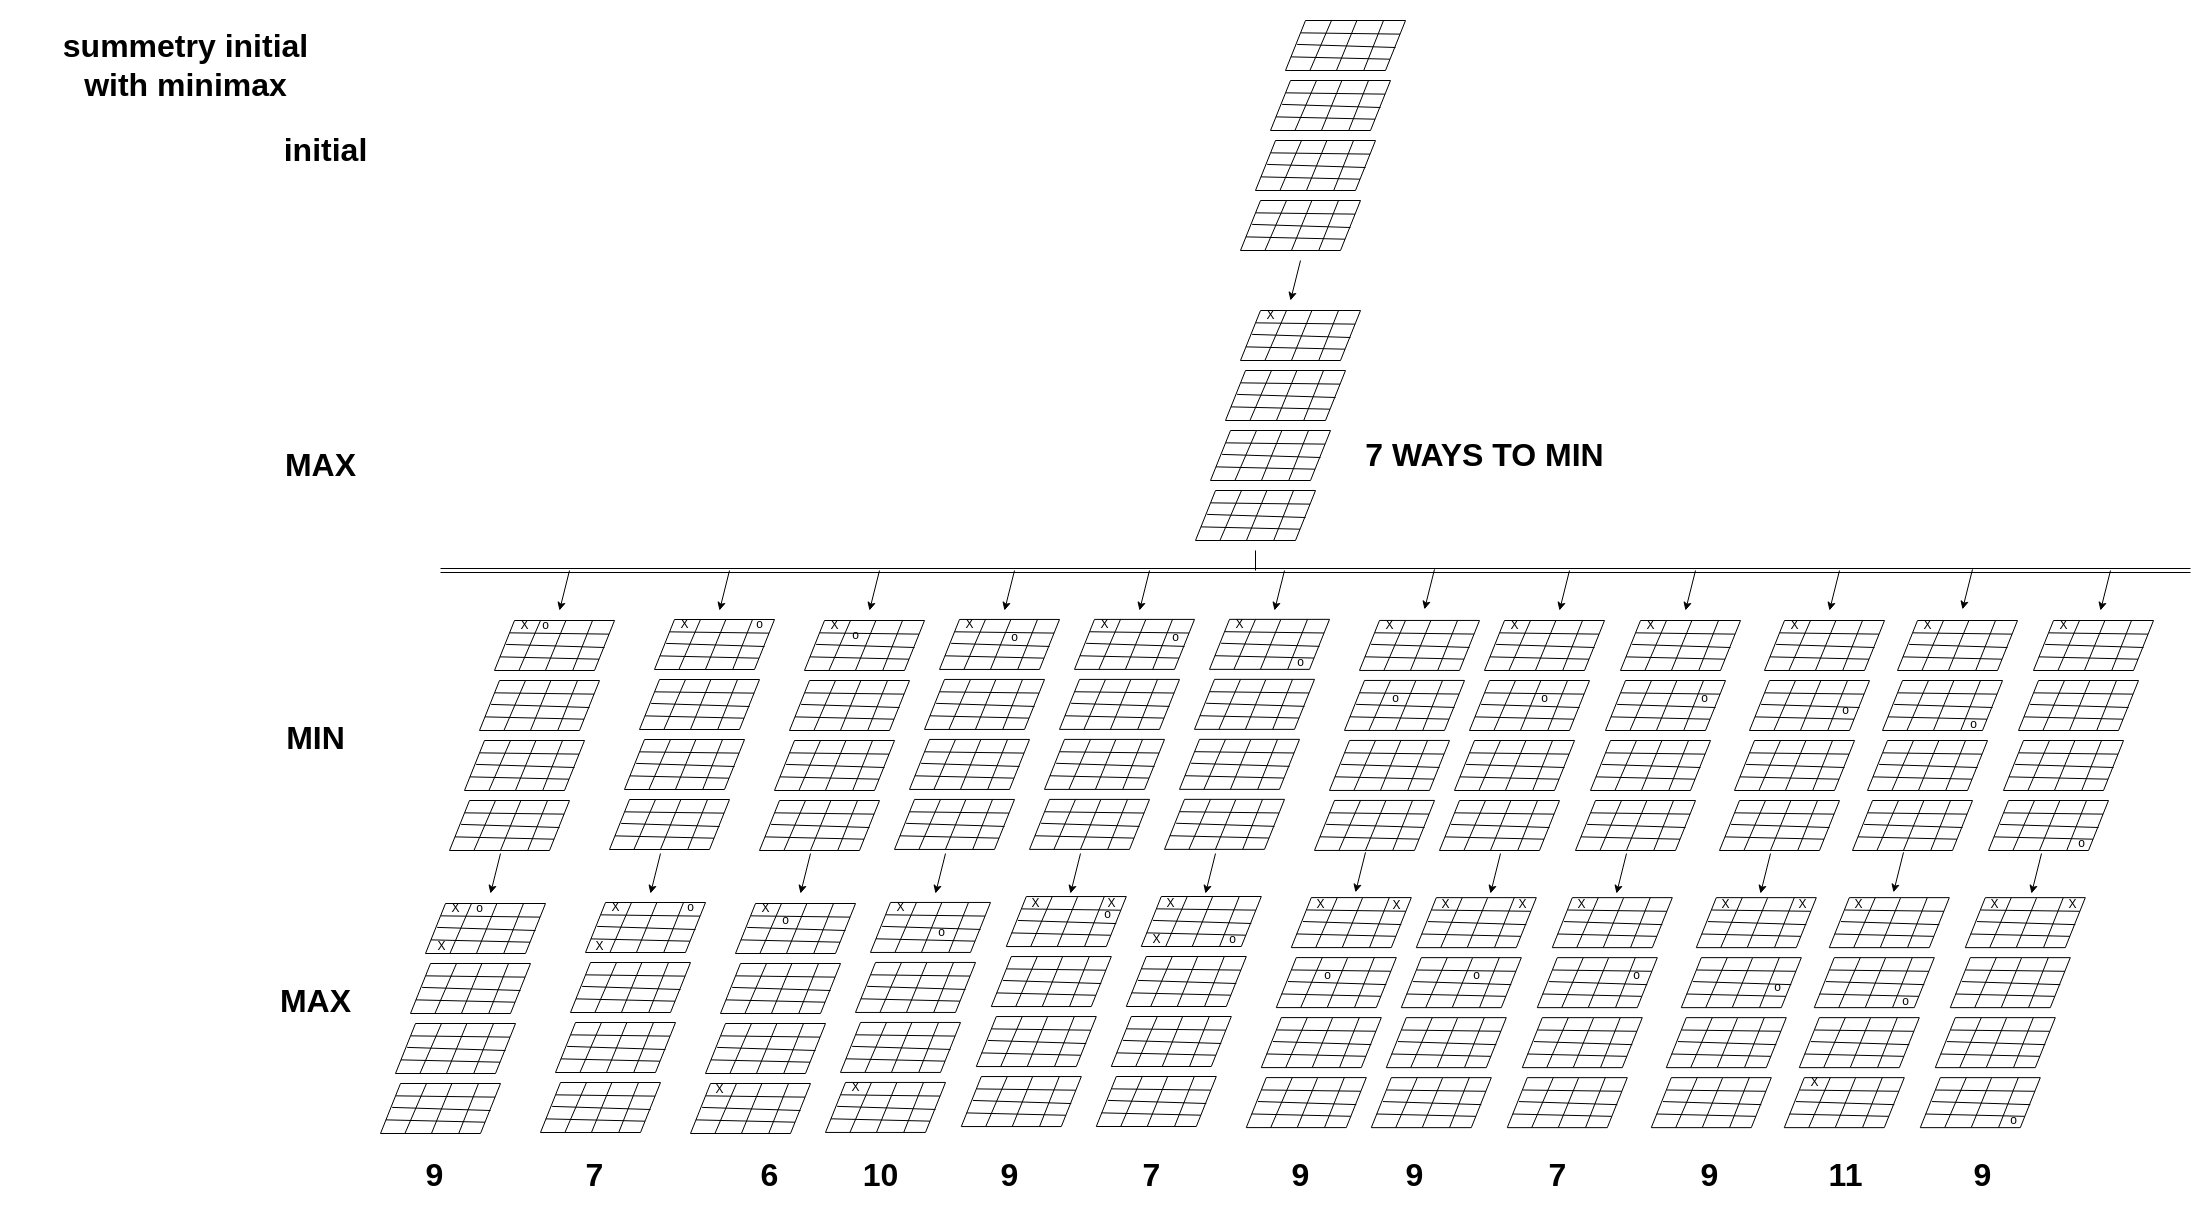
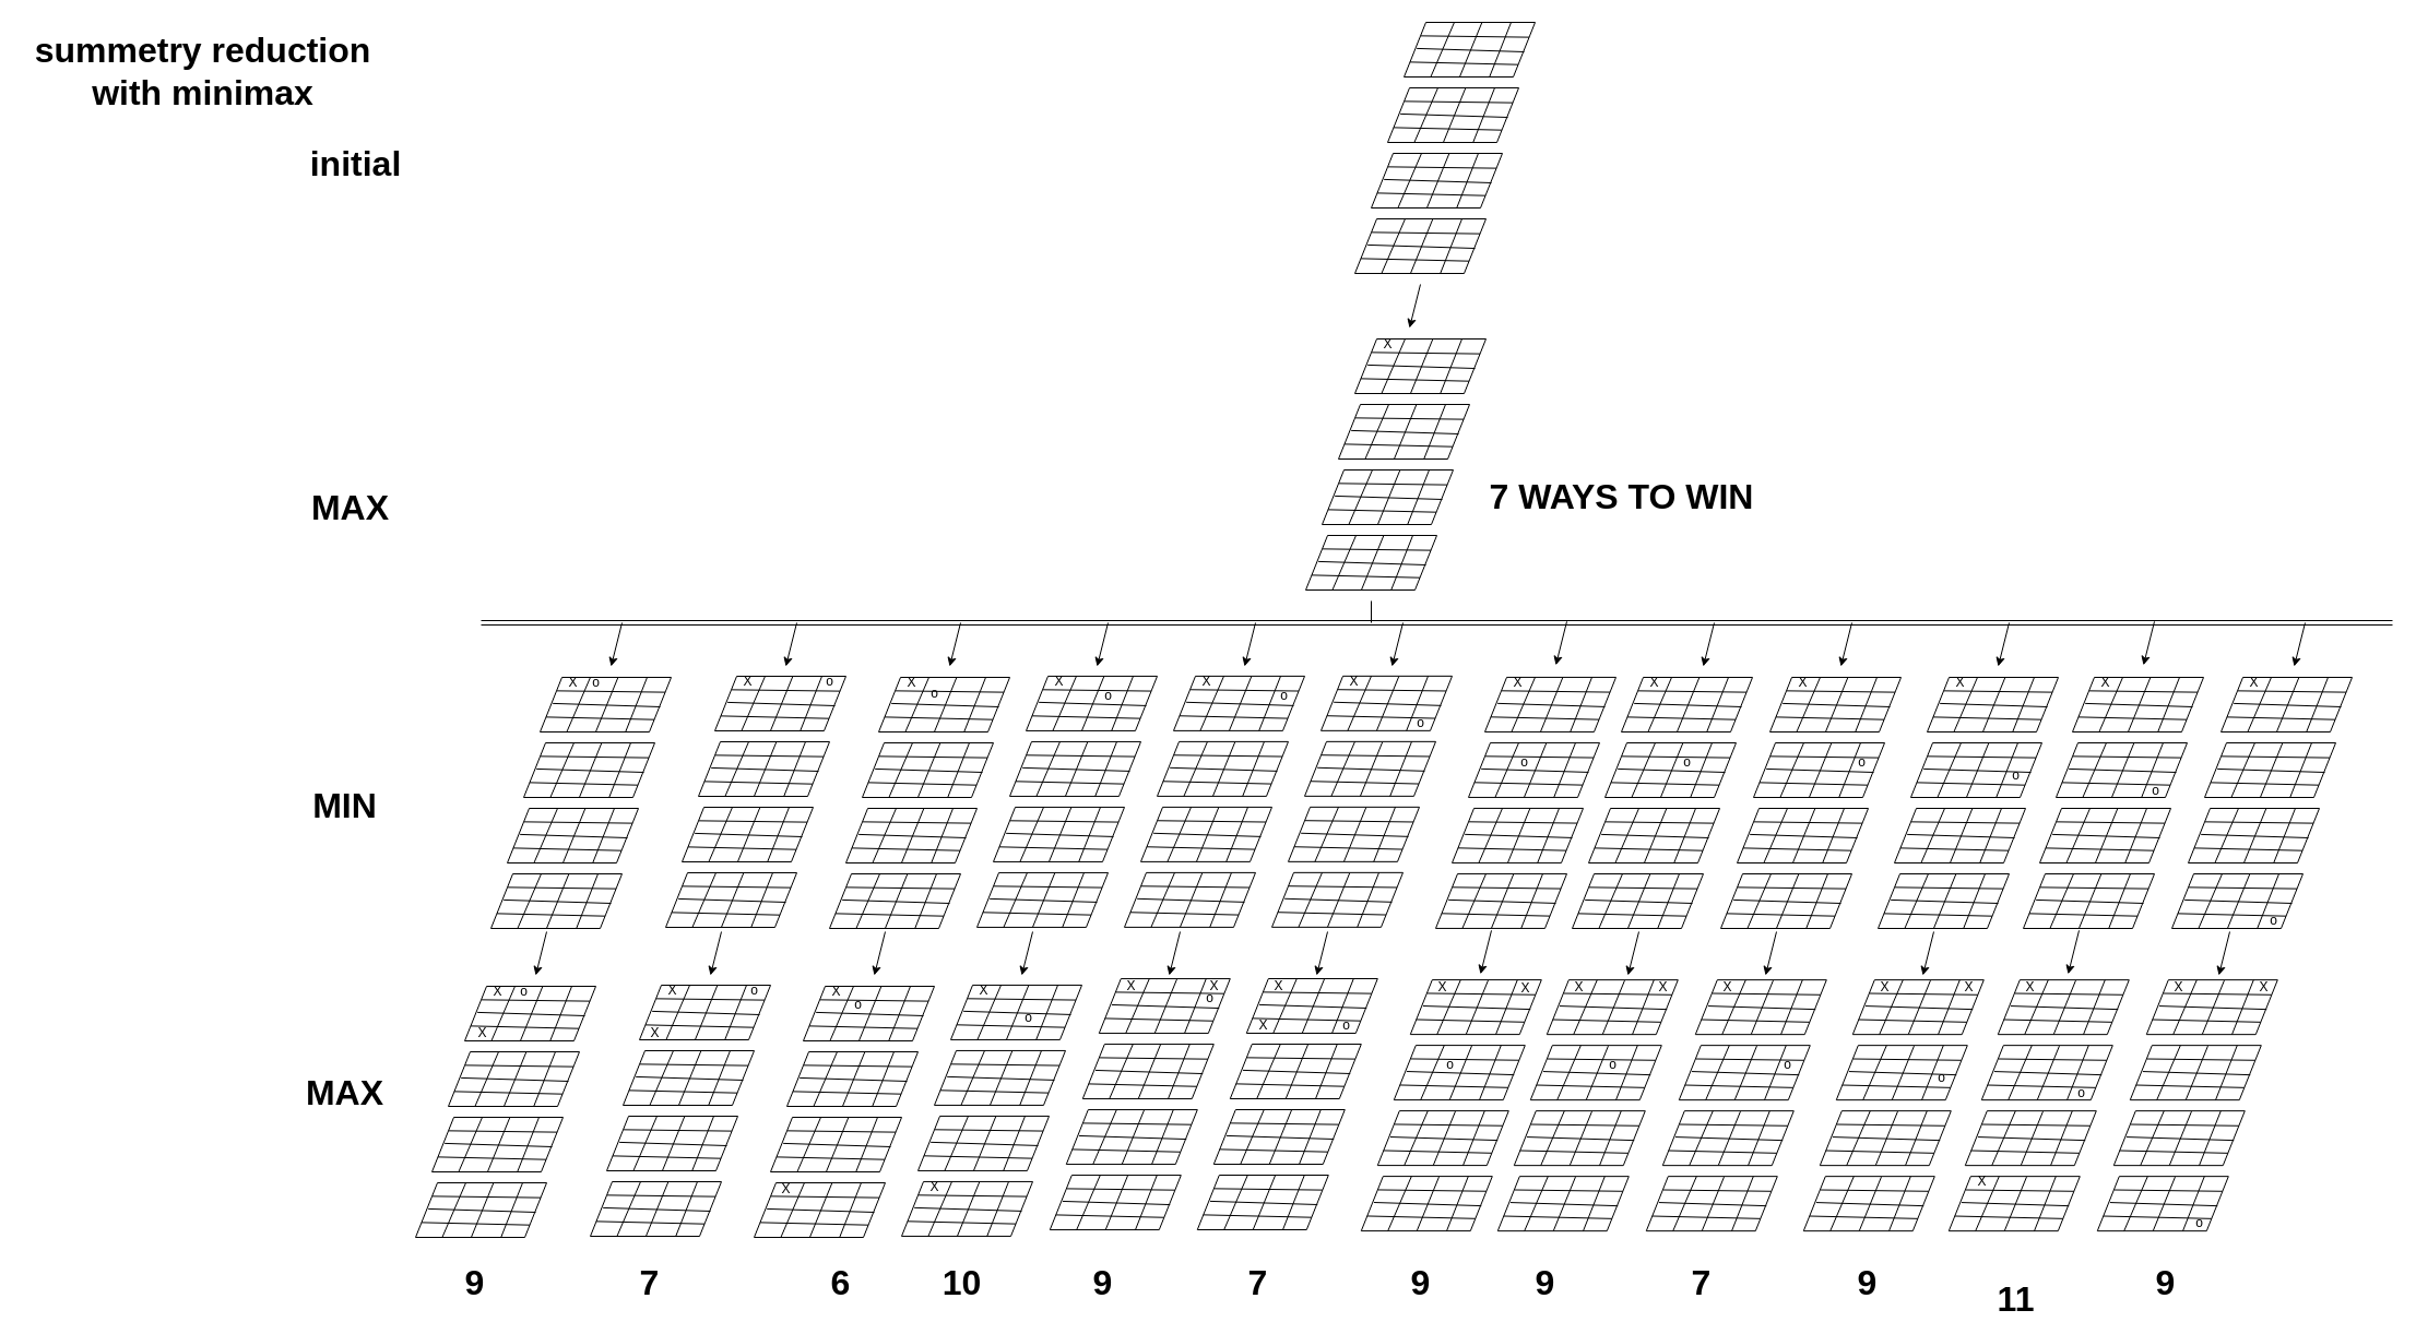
- <mxCell id="817" value="&lt;b style=&quot;font-size: 32px;&quot;&gt;&lt;font style=&quot;font-size: 32px;&quot;&gt;summetry initial&lt;br&gt;with minimax&lt;/font&gt;&lt;/b&gt;" style="text;html=1;align=center;verticalAlign=middle;resizable=0;points=[];autosize=1;strokeColor=none;fillColor=none;" vertex="1" parent="1"><mxGeometry x="20" width="330" height="90" as="geometry" y="20" /></mxCell>
+ <mxCell id="817" value="&lt;b style=&quot;font-size: 32px;&quot;&gt;&lt;font style=&quot;font-size: 32px;&quot;&gt;summetry reduction&lt;br&gt;with minimax&lt;/font&gt;&lt;/b&gt;" style="text;html=1;align=center;verticalAlign=middle;resizable=0;points=[];autosize=1;strokeColor=none;fillColor=none;" vertex="1" parent="1"><mxGeometry x="20" width="330" height="90" as="geometry" y="20" /></mxCell>
- <mxCell id="822" value="&lt;b&gt;&lt;font style=&quot;font-size: 32px;&quot;&gt;7 WAYS TO MIN&lt;/font&gt;&lt;/b&gt;" style="text;html=1;align=center;verticalAlign=middle;resizable=0;points=[];autosize=1;strokeColor=none;fillColor=none;" vertex="1" parent="1"><mxGeometry x="1349" y="430" width="270" height="50" as="geometry" /></mxCell>
+ <mxCell id="822" value="&lt;b&gt;&lt;font style=&quot;font-size: 32px;&quot;&gt;7 WAYS TO WIN&lt;/font&gt;&lt;/b&gt;" style="text;html=1;align=center;verticalAlign=middle;resizable=0;points=[];autosize=1;strokeColor=none;fillColor=none;" vertex="1" parent="1"><mxGeometry x="1349" y="430" width="270" height="50" as="geometry" /></mxCell>
- <mxCell id="826" value="&lt;b&gt;&lt;font style=&quot;font-size: 32px;&quot;&gt;11&lt;/font&gt;&lt;/b&gt;" style="text;html=1;align=center;verticalAlign=middle;resizable=0;points=[];autosize=1;strokeColor=none;fillColor=none;" vertex="1" parent="1"><mxGeometry x="1815" y="1150" width="60" height="50" as="geometry" /></mxCell>
+ <mxCell id="826" value="&lt;b&gt;&lt;font style=&quot;font-size: 32px;&quot;&gt;11&lt;/font&gt;&lt;/b&gt;" style="text;html=1;align=center;verticalAlign=middle;resizable=0;points=[];autosize=1;strokeColor=none;fillColor=none;" vertex="1" parent="1"><mxGeometry x="1815" y="1165" width="60" height="50" as="geometry" /></mxCell>
